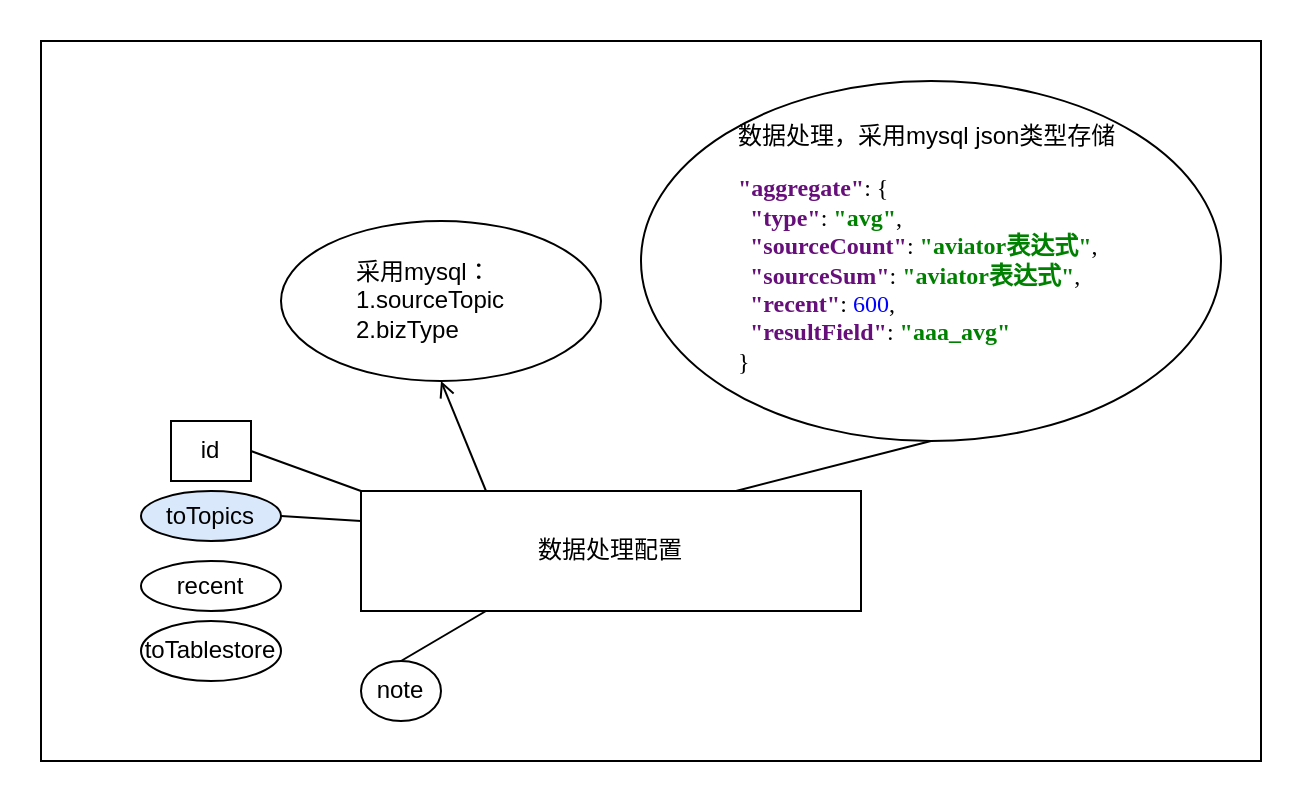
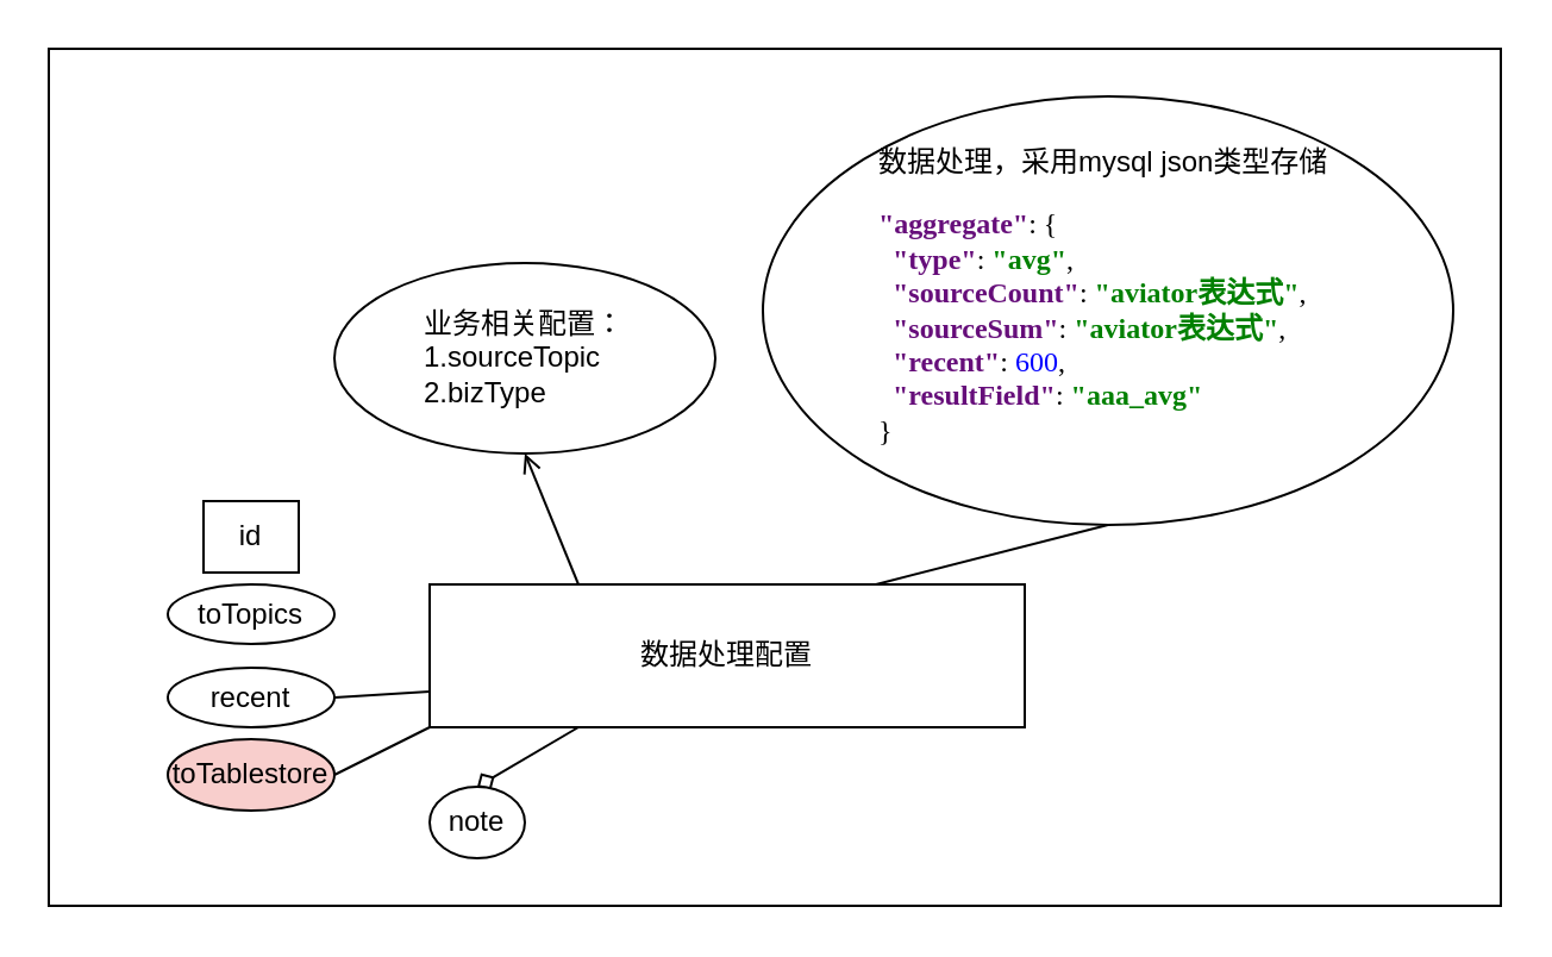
- <mxCell id="13" value="采用mysql：&lt;br&gt;1.sourceTopic&lt;br&gt;2.bizType" style="ellipse;whiteSpace=wrap;html=1;align=left;spacingTop=0;spacing=38;" vertex="1" parent="1"><mxGeometry x="140" y="110" width="160" height="80" as="geometry" /></mxCell>
+ <mxCell id="13" value="业务相关配置：&lt;br&gt;1.sourceTopic&lt;br&gt;2.bizType" style="ellipse;whiteSpace=wrap;html=1;align=left;spacingTop=0;spacing=38;" vertex="1" parent="1"><mxGeometry x="140" y="110" width="160" height="80" as="geometry" /></mxCell>
- <mxCell id="11" value="" style="endArrow=none;html=1;entryX=1;entryY=0.5;entryDx=0;entryDy=0;exitX=0;exitY=0;exitDx=0;exitDy=0;" edge="1" parent="1" source="7" target="8"><mxGeometry width="50" height="50" relative="1" as="geometry"><mxPoint x="570" y="370" as="sourcePoint" /><mxPoint x="620" y="320" as="targetPoint" /></mxGeometry></mxCell>
- <mxCell id="9" value="toTopics" style="ellipse;whiteSpace=wrap;html=1;fillColor=#dae8fc;" vertex="1" parent="1"><mxGeometry x="70" y="245" width="70" height="25" as="geometry" /></mxCell>
+ <mxCell id="9" value="toTopics" style="ellipse;whiteSpace=wrap;html=1;" vertex="1" parent="1"><mxGeometry x="70" y="245" width="70" height="25" as="geometry" /></mxCell>
- <mxCell id="3" style="rounded=0;orthogonalLoop=1;jettySize=auto;html=1;exitX=0;exitY=0.25;exitDx=0;exitDy=0;entryX=1;entryY=0.5;entryDx=0;entryDy=0;endArrow=none;endFill=0;" edge="1" parent="1" source="7" target="9"><mxGeometry relative="1" as="geometry" /></mxCell>
+ <mxCell id="14" style="rounded=0;orthogonalLoop=1;jettySize=auto;html=1;exitX=1;exitY=0.5;exitDx=0;exitDy=0;entryX=0;entryY=0.75;entryDx=0;entryDy=0;endArrow=none;endFill=0;" edge="1" parent="1" source="15" target="7"><mxGeometry relative="1" as="geometry" /></mxCell>
+ <mxCell id="16" style="edgeStyle=none;rounded=0;orthogonalLoop=1;jettySize=auto;html=1;exitX=1;exitY=0.5;exitDx=0;exitDy=0;entryX=0;entryY=1;entryDx=0;entryDy=0;endArrow=none;endFill=0;" edge="1" parent="1" source="17" target="7"><mxGeometry relative="1" as="geometry" /></mxCell>
- <mxCell id="17" value="toTablestore" style="ellipse;whiteSpace=wrap;html=1;" vertex="1" parent="1"><mxGeometry x="70" y="310" width="70" height="30" as="geometry" /></mxCell>
+ <mxCell id="17" value="toTablestore" style="ellipse;whiteSpace=wrap;html=1;fillColor=#f8cecc;" vertex="1" parent="1"><mxGeometry x="70" y="310" width="70" height="30" as="geometry" /></mxCell>
- <mxCell id="5" style="edgeStyle=none;rounded=0;orthogonalLoop=1;jettySize=auto;html=1;exitX=0.25;exitY=1;exitDx=0;exitDy=0;entryX=0.5;entryY=0;entryDx=0;entryDy=0;endArrow=none;endFill=0;" edge="1" parent="1" source="7" target="12"><mxGeometry relative="1" as="geometry" /></mxCell>
+ <mxCell id="5" style="edgeStyle=none;rounded=0;orthogonalLoop=1;jettySize=auto;html=1;exitX=0.25;exitY=1;exitDx=0;exitDy=0;entryX=0.5;entryY=0;entryDx=0;entryDy=0;endArrow=diamond;endFill=0;" edge="1" parent="1" source="7" target="12"><mxGeometry relative="1" as="geometry" /></mxCell>
